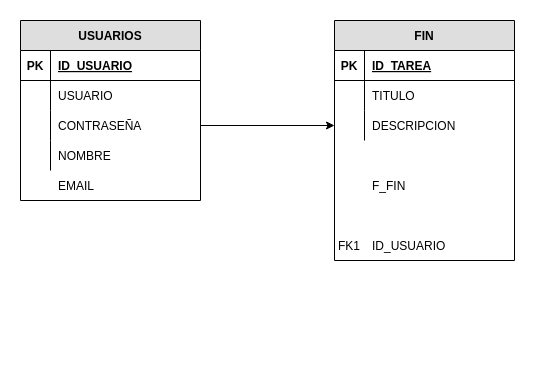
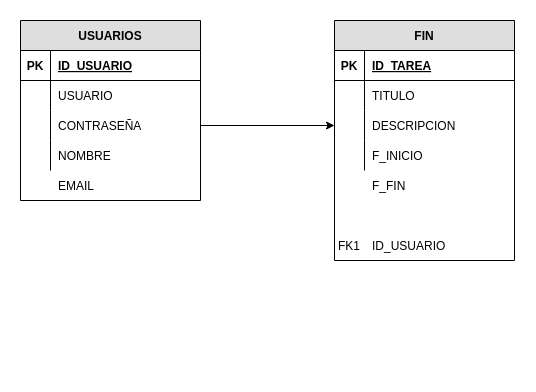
+ <mxCell id="32" value="F_INICIO" style="shape=partialRectangle;connectable=0;fillColor=none;top=0;left=0;bottom=0;right=0;align=left;spacingLeft=6;overflow=hidden;" parent="30" vertex="1"><mxGeometry x="30" width="150" height="30" as="geometry"><mxRectangle width="150" height="30" as="alternateBounds" /></mxGeometry></mxCell>
